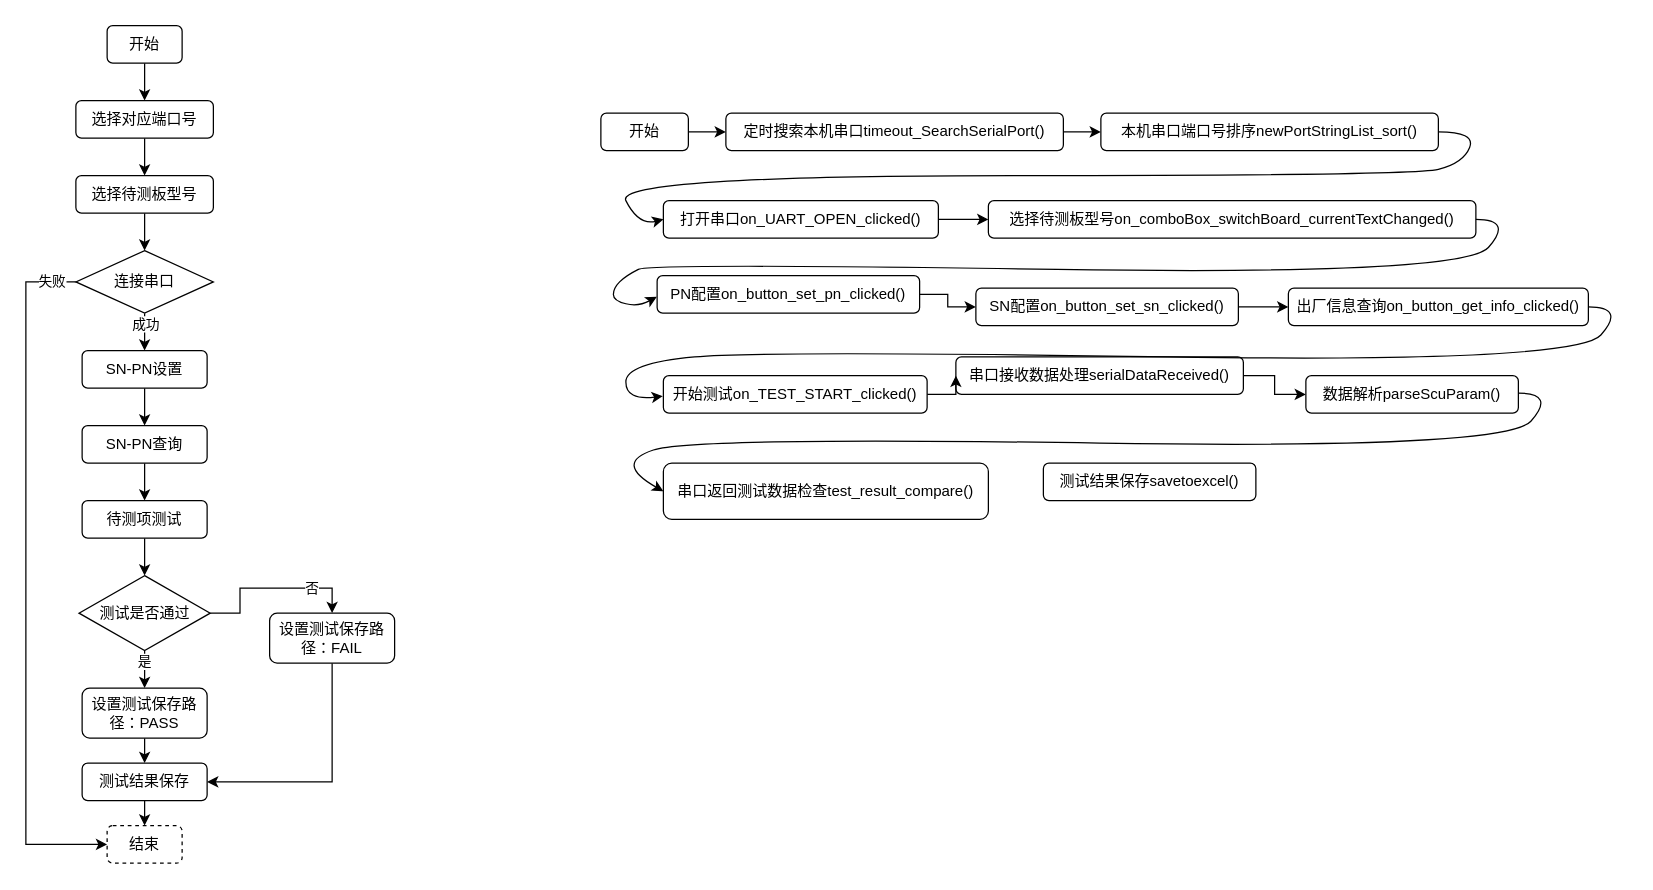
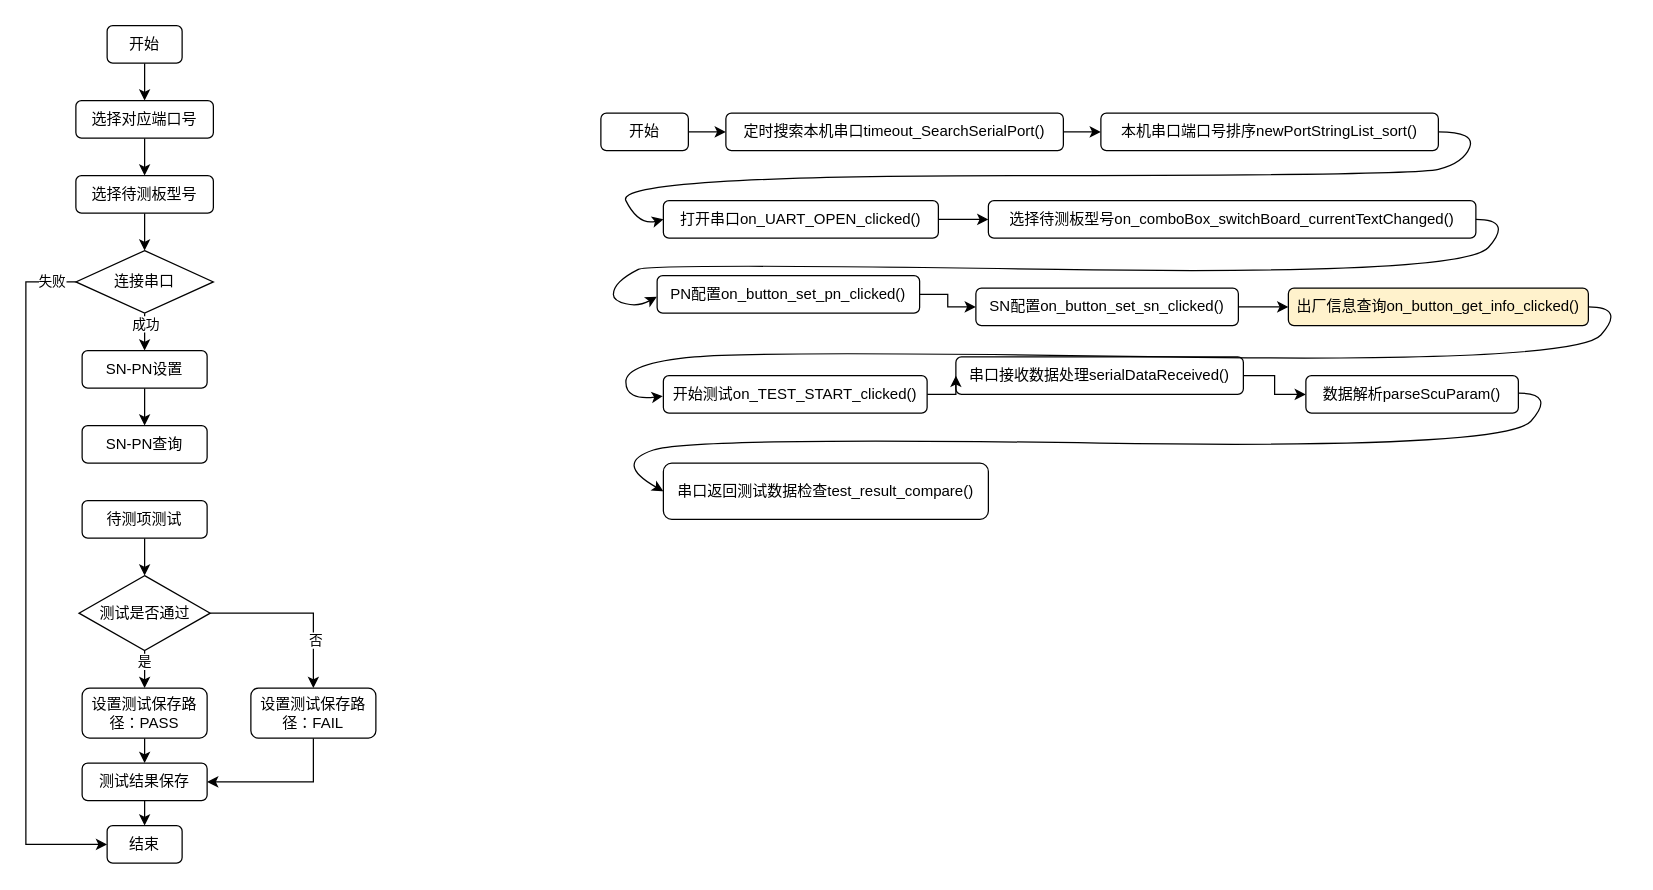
- <mxCell id="44" value="出厂信息查询on_button_get_info_clicked()" style="rounded=1;whiteSpace=wrap;html=1;" vertex="1" parent="1"><mxGeometry x="1030" y="230" width="240" height="30" as="geometry" /></mxCell>
+ <mxCell id="44" value="出厂信息查询on_button_get_info_clicked()" style="rounded=1;whiteSpace=wrap;html=1;fillColor=#fff2cc;" vertex="1" parent="1"><mxGeometry x="1030" y="230" width="240" height="30" as="geometry" /></mxCell>
- <mxCell id="15" style="edgeStyle=orthogonalEdgeStyle;rounded=0;orthogonalLoop=1;jettySize=auto;html=1;exitX=0.5;exitY=1;exitDx=0;exitDy=0;entryX=0.5;entryY=0;entryDx=0;entryDy=0;" parent="1" source="16" target="18" edge="1"><mxGeometry relative="1" as="geometry" /></mxCell>
- <mxCell id="54" value="测试结果保存savetoexcel()" style="rounded=1;whiteSpace=wrap;html=1;" vertex="1" parent="1"><mxGeometry x="834" y="370" width="170" height="30" as="geometry" /></mxCell>
- <mxCell id="30" value="设置测试保存路径：FAIL" style="rounded=1;whiteSpace=wrap;html=1;" parent="1" vertex="1"><mxGeometry x="215" y="490" width="100" height="40" as="geometry" /></mxCell>
+ <mxCell id="30" value="设置测试保存路径：FAIL" style="rounded=1;whiteSpace=wrap;html=1;" parent="1" vertex="1"><mxGeometry x="200" y="550" width="100" height="40" as="geometry" /></mxCell>
- <mxCell id="28" value="结束" style="rounded=1;whiteSpace=wrap;html=1;dashed=1;" parent="1" vertex="1"><mxGeometry x="85" y="660" width="60" height="30" as="geometry" /></mxCell>
+ <mxCell id="28" value="结束" style="rounded=1;whiteSpace=wrap;html=1;" parent="1" vertex="1"><mxGeometry x="85" y="660" width="60" height="30" as="geometry" /></mxCell>
